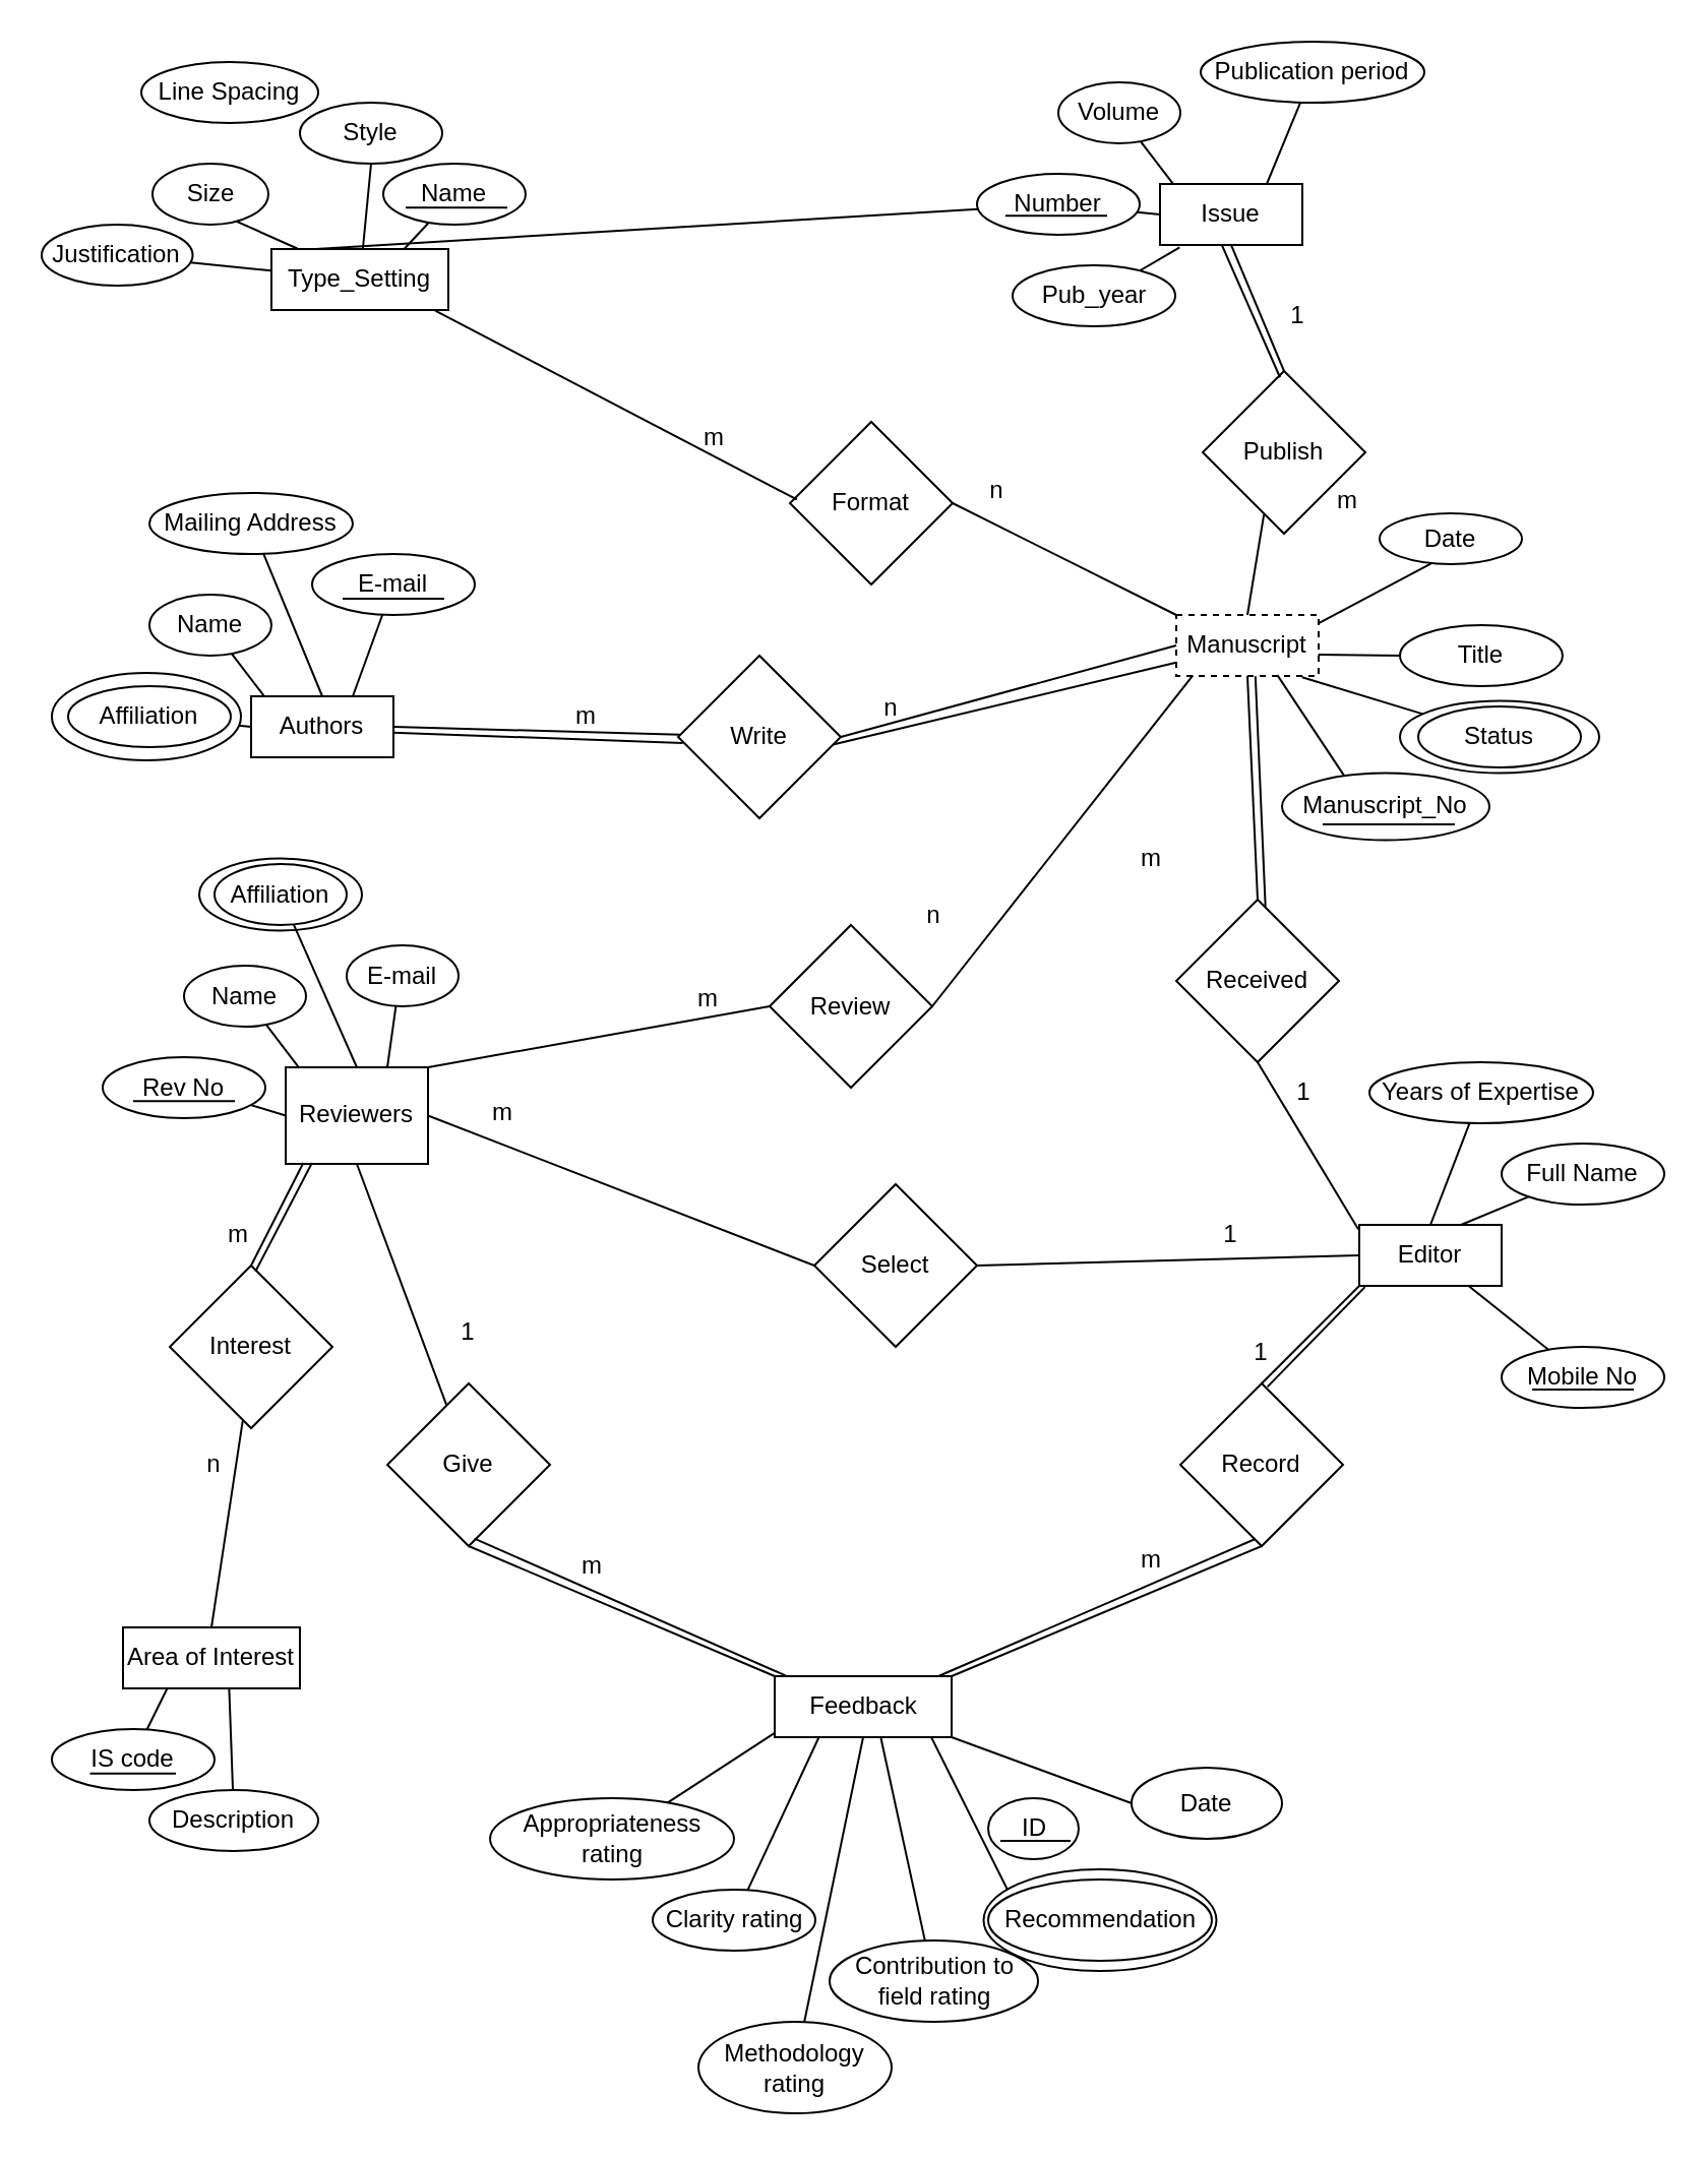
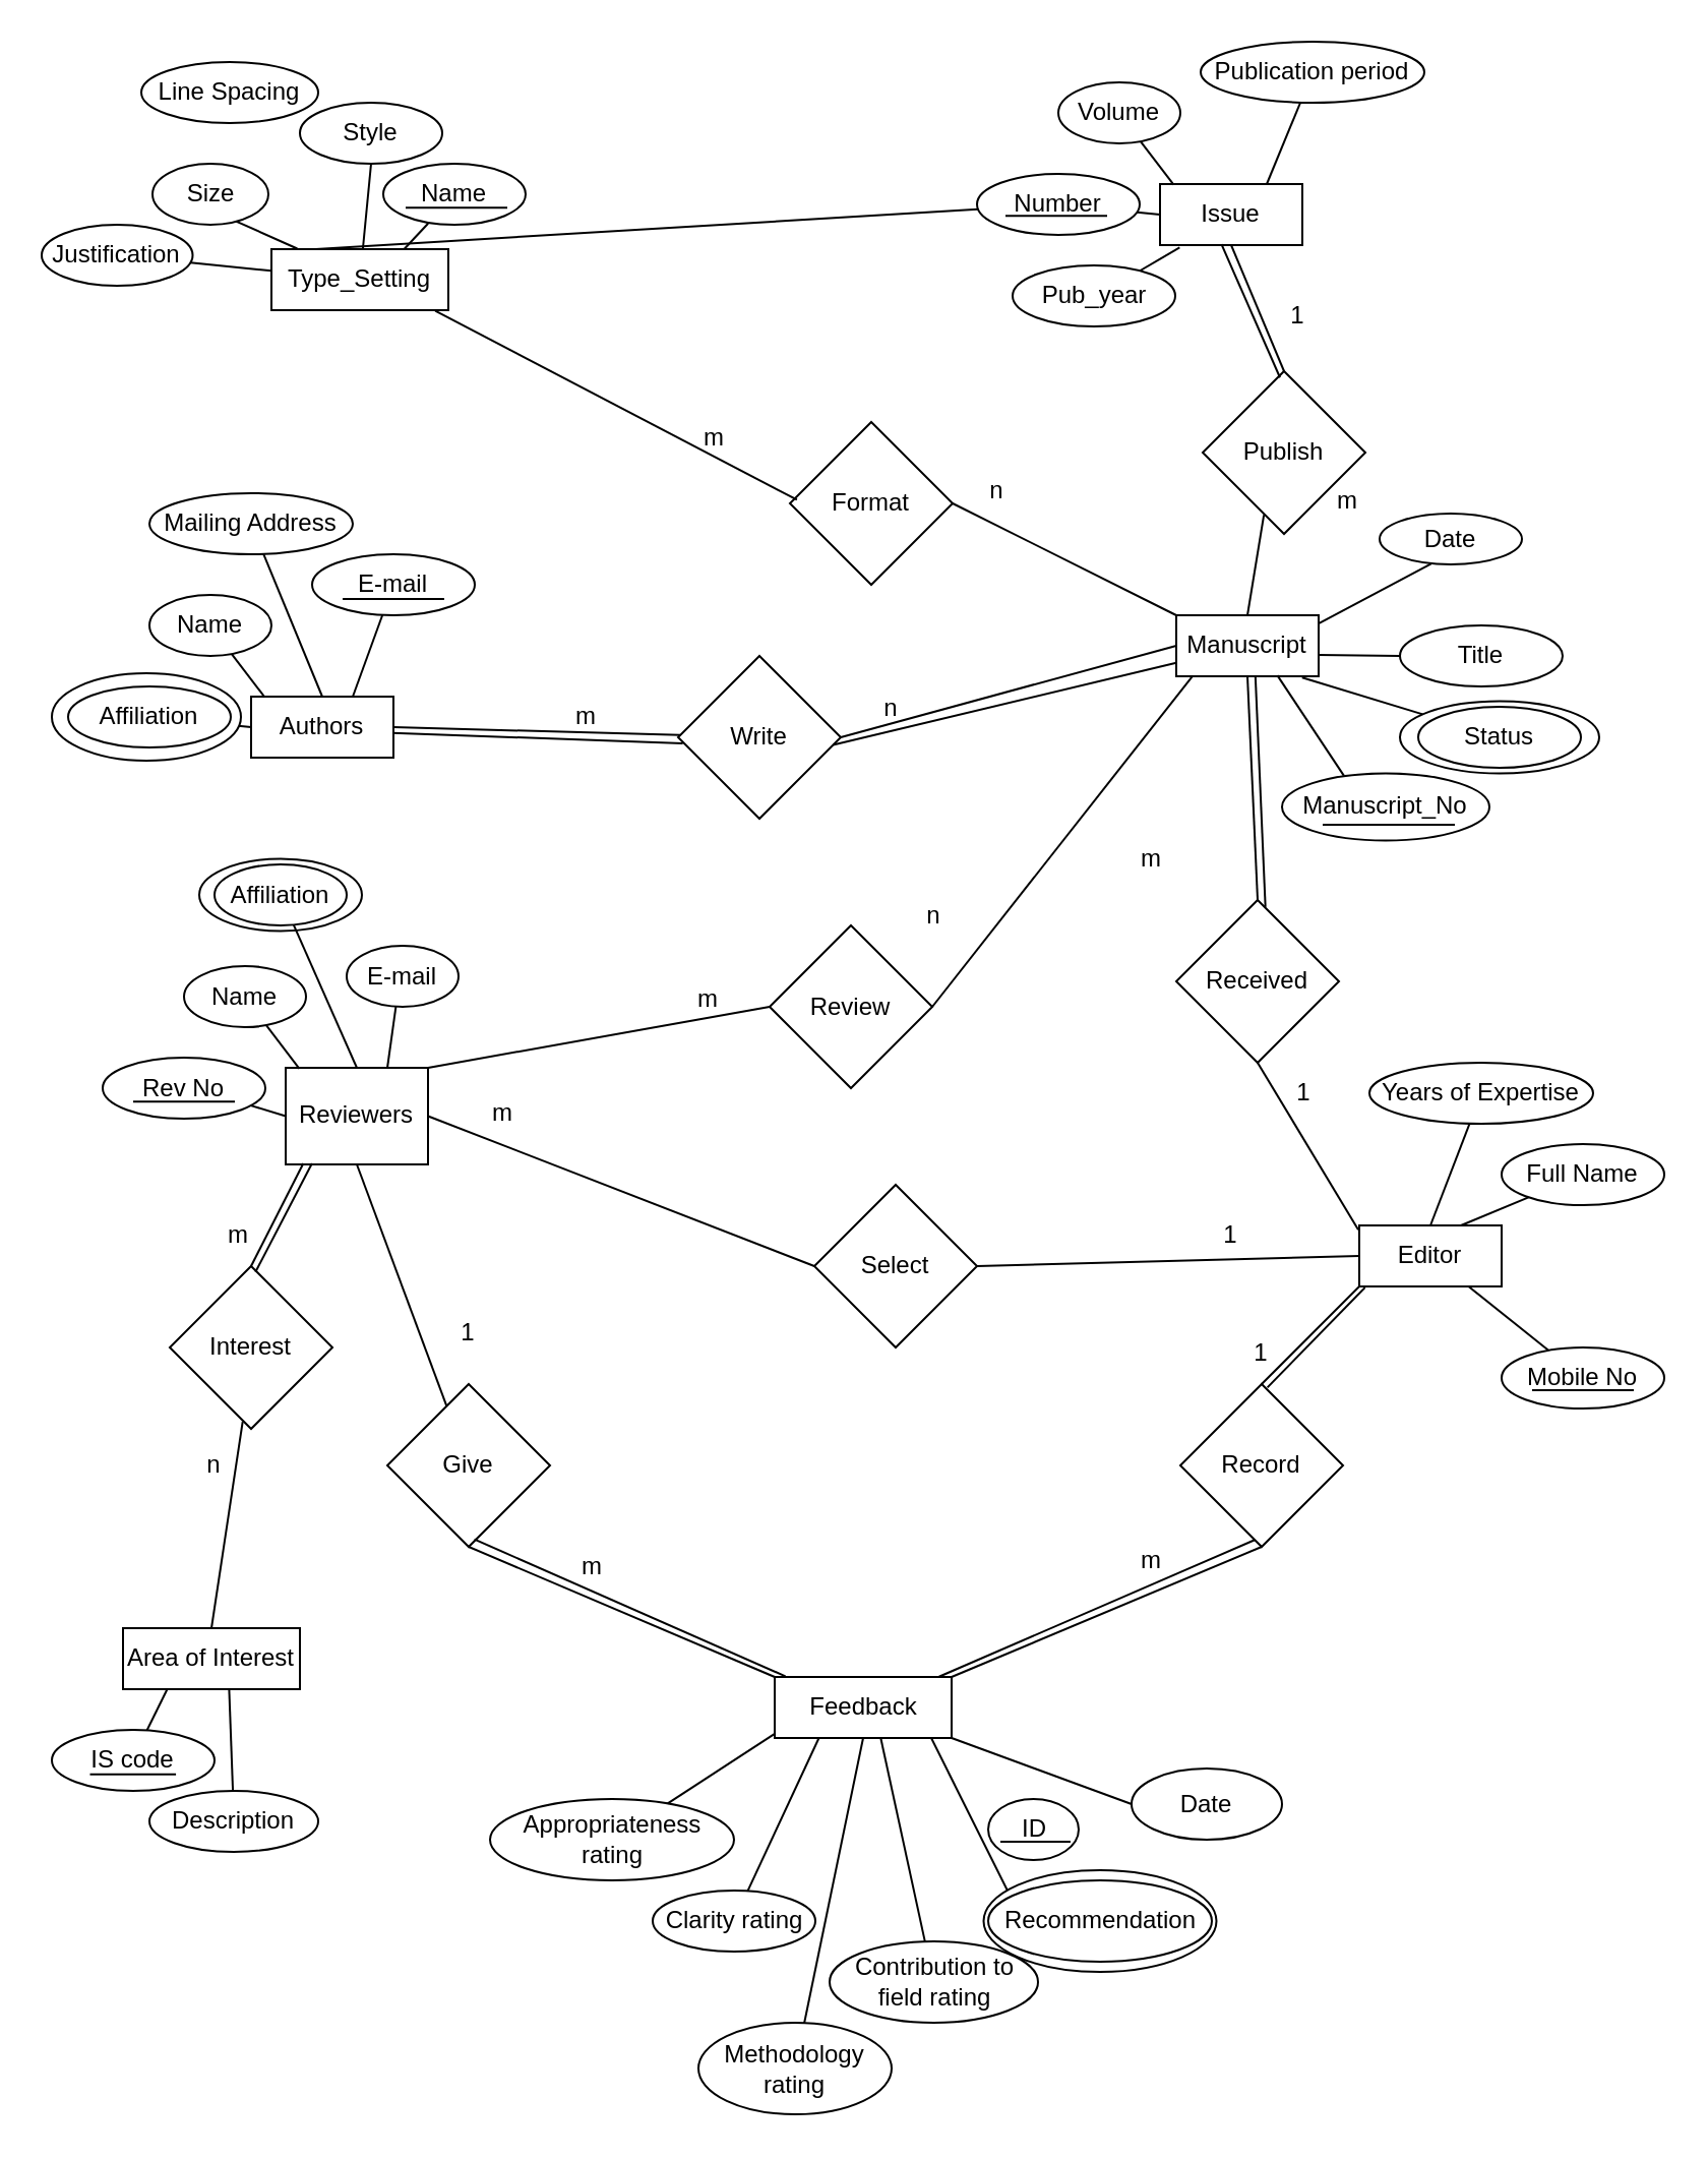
- <mxCell id="36" value="Manuscript" style="rounded=0;whiteSpace=wrap;html=1;dashed=1;" parent="1" vertex="1"><mxGeometry x="578" y="302" width="70" height="30" as="geometry" /></mxCell>
+ <mxCell id="36" value="Manuscript" style="rounded=0;whiteSpace=wrap;html=1;" parent="1" vertex="1"><mxGeometry x="578" y="302" width="70" height="30" as="geometry" /></mxCell>
